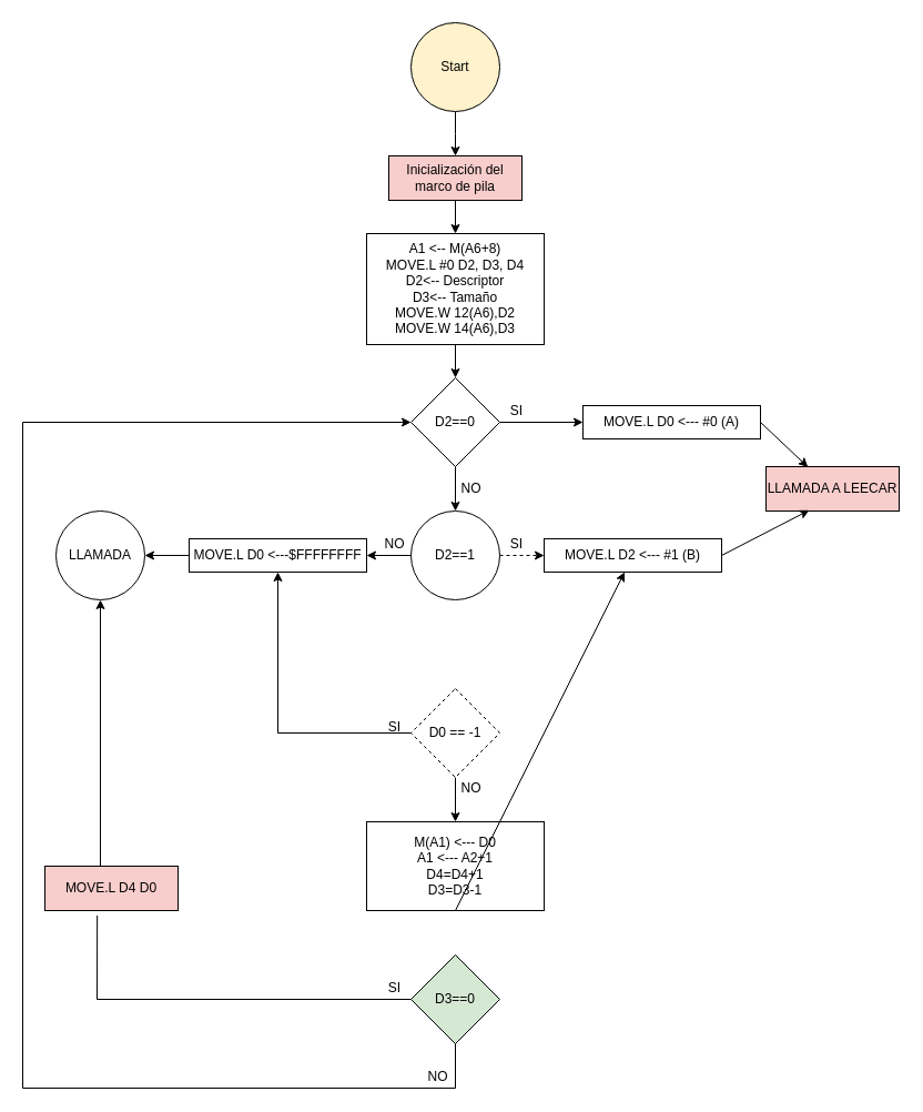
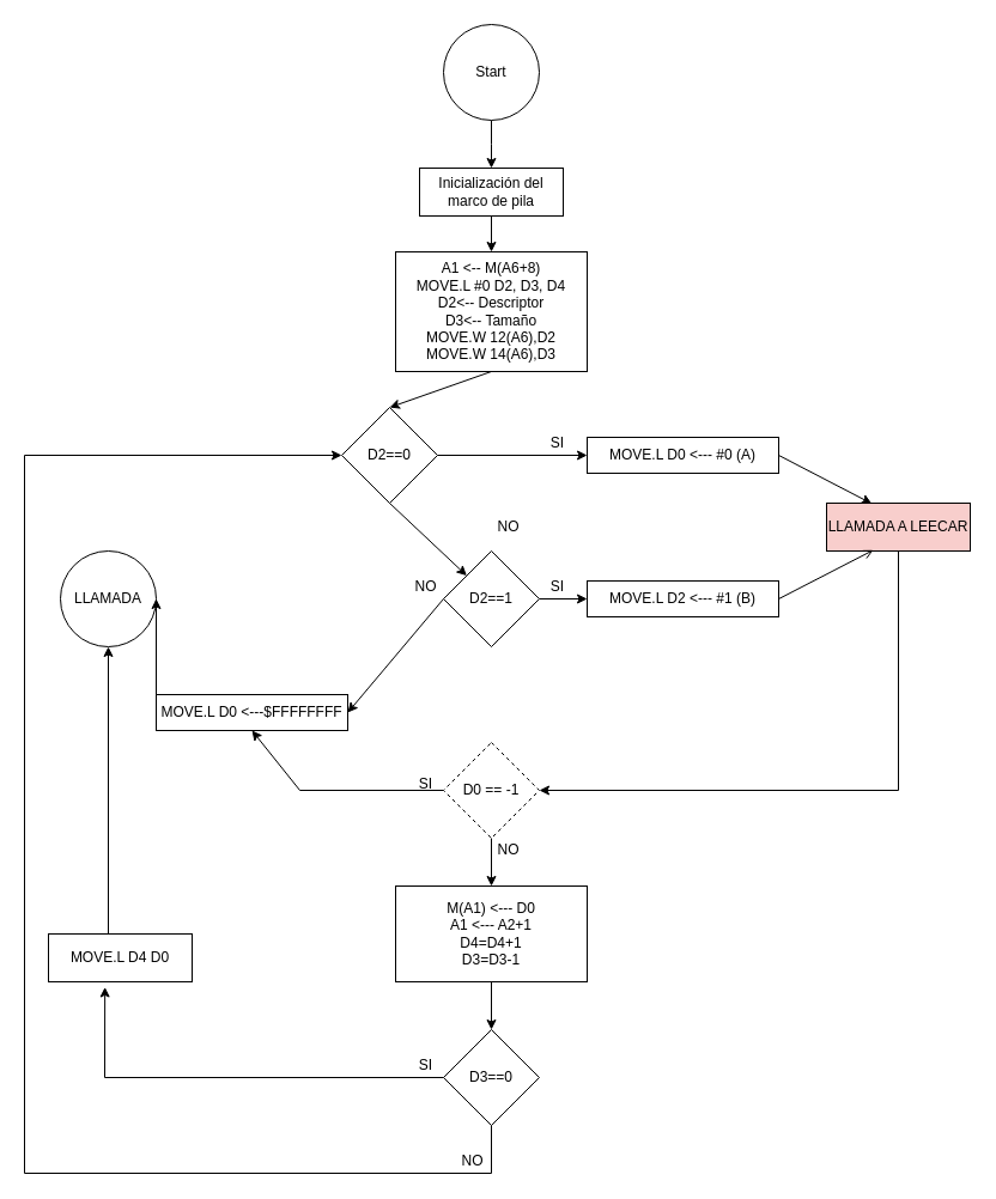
- <mxCell id="3" value="Start" style="ellipse;whiteSpace=wrap;html=1;aspect=fixed;fillColor=#fff2cc;" parent="1" vertex="1"><mxGeometry x="370" y="20" width="80" height="80" as="geometry" /></mxCell>
+ <mxCell id="3" value="Start" style="ellipse;whiteSpace=wrap;html=1;aspect=fixed;" parent="1" vertex="1"><mxGeometry x="370" y="20" width="80" height="80" as="geometry" /></mxCell>
- <mxCell id="4" value="&lt;span style=&quot;&quot;&gt;Inicialización del marco de pila&lt;/span&gt;" style="rounded=0;whiteSpace=wrap;html=1;fillColor=#f8cecc;" parent="1" vertex="1"><mxGeometry x="350" y="140" width="120" height="40" as="geometry" /></mxCell>
+ <mxCell id="4" value="&lt;span style=&quot;&quot;&gt;Inicialización del marco de pila&lt;/span&gt;" style="rounded=0;whiteSpace=wrap;html=1;" parent="1" vertex="1"><mxGeometry x="350" y="140" width="120" height="40" as="geometry" /></mxCell>
- <mxCell id="7" value="D2==0" style="rhombus;whiteSpace=wrap;html=1;" parent="1" vertex="1"><mxGeometry x="370" y="340" width="80" height="80" as="geometry" /></mxCell>
+ <mxCell id="7" value="D2==0" style="rhombus;whiteSpace=wrap;html=1;" parent="1" vertex="1"><mxGeometry x="285" y="340" width="80" height="80" as="geometry" /></mxCell>
- <mxCell id="16" value="MOVE.L D0 &amp;lt;--- #0 (A)" style="rounded=0;whiteSpace=wrap;html=1;" parent="1" vertex="1"><mxGeometry x="525" y="365" width="160" height="30" as="geometry" /></mxCell>
+ <mxCell id="16" value="MOVE.L D0 &amp;lt;--- #0 (A)" style="rounded=0;whiteSpace=wrap;html=1;" parent="1" vertex="1"><mxGeometry x="490" y="365" width="160" height="30" as="geometry" /></mxCell>
- <mxCell id="20" value="" style="endArrow=classic;html=1;rounded=0;exitX=1;exitY=0.5;exitDx=0;exitDy=0;entryX=0.325;entryY=0.981;entryDx=0;entryDy=0;entryPerimeter=0;" parent="1" source="17" target="18" edge="1"><mxGeometry width="50" height="50" relative="1" as="geometry"><mxPoint x="400" y="460" as="sourcePoint" /><mxPoint x="450" y="410" as="targetPoint" /></mxGeometry></mxCell>
+ <mxCell id="20" value="" style="endArrow=open;html=1;rounded=0;exitX=1;exitY=0.5;exitDx=0;exitDy=0;entryX=0.325;entryY=0.981;entryDx=0;entryDy=0;entryPerimeter=0;" parent="1" source="17" target="18" edge="1"><mxGeometry width="50" height="50" relative="1" as="geometry"><mxPoint x="400" y="460" as="sourcePoint" /><mxPoint x="450" y="410" as="targetPoint" /></mxGeometry></mxCell>
- <mxCell id="12" value="MOVE.L D0 &amp;lt;---$FFFFFFFF" style="rounded=0;whiteSpace=wrap;html=1;" parent="1" vertex="1"><mxGeometry x="170" y="485" width="160" height="30" as="geometry" /></mxCell>
+ <mxCell id="12" value="MOVE.L D0 &amp;lt;---$FFFFFFFF" style="rounded=0;whiteSpace=wrap;html=1;" parent="1" vertex="1"><mxGeometry x="130" y="580" width="160" height="30" as="geometry" /></mxCell>
- <mxCell id="8" value="D2==1" style="ellipse;whiteSpace=wrap;html=1;" parent="1" vertex="1"><mxGeometry x="370" y="460" width="80" height="80" as="geometry" /></mxCell>
+ <mxCell id="8" value="D2==1" style="rhombus;whiteSpace=wrap;html=1;" parent="1" vertex="1"><mxGeometry x="370" y="460" width="80" height="80" as="geometry" /></mxCell>
- <mxCell id="24" value="" style="endArrow=classic;html=1;rounded=0;exitX=1;exitY=0.5;exitDx=0;exitDy=0;entryX=0;entryY=0.5;entryDx=0;entryDy=0;dashed=1;" parent="1" source="8" target="17" edge="1"><mxGeometry width="50" height="50" relative="1" as="geometry"><mxPoint x="400" y="560" as="sourcePoint" /><mxPoint x="450" y="510" as="targetPoint" /></mxGeometry></mxCell>
+ <mxCell id="24" value="" style="endArrow=classic;html=1;rounded=0;exitX=1;exitY=0.5;exitDx=0;exitDy=0;entryX=0;entryY=0.5;entryDx=0;entryDy=0;" parent="1" source="8" target="17" edge="1"><mxGeometry width="50" height="50" relative="1" as="geometry"><mxPoint x="400" y="560" as="sourcePoint" /><mxPoint x="450" y="510" as="targetPoint" /></mxGeometry></mxCell>
+ <mxCell id="22" value="" style="endArrow=classic;html=1;rounded=0;exitX=0.5;exitY=1;exitDx=0;exitDy=0;entryX=1;entryY=0.5;entryDx=0;entryDy=0;" parent="1" source="18" target="21" edge="1"><mxGeometry width="50" height="50" relative="1" as="geometry"><mxPoint x="400" y="560" as="sourcePoint" /><mxPoint x="450" y="510" as="targetPoint" /><Array as="points"><mxPoint x="750" y="660" /></Array></mxGeometry></mxCell>
- <mxCell id="34" value="" style="endArrow=classic;html=1;rounded=0;exitX=0.5;exitY=1;exitDx=0;exitDy=0;" parent="1" source="32" target="17" edge="1"><mxGeometry width="50" height="50" relative="1" as="geometry"><mxPoint x="380" y="920" as="sourcePoint" /><mxPoint x="430" y="870" as="targetPoint" /></mxGeometry></mxCell>
+ <mxCell id="34" value="" style="endArrow=classic;html=1;rounded=0;exitX=0.5;exitY=1;exitDx=0;exitDy=0;entryX=0.5;entryY=0;entryDx=0;entryDy=0;" parent="1" source="32" target="33" edge="1"><mxGeometry width="50" height="50" relative="1" as="geometry"><mxPoint x="380" y="920" as="sourcePoint" /><mxPoint x="430" y="870" as="targetPoint" /></mxGeometry></mxCell>
- <mxCell id="37" value="MOVE.L D4 D0" style="rounded=0;whiteSpace=wrap;html=1;fillColor=#f8cecc;" parent="1" vertex="1"><mxGeometry x="40" y="780" width="120" height="40" as="geometry" /></mxCell>
+ <mxCell id="37" value="MOVE.L D4 D0" style="rounded=0;whiteSpace=wrap;html=1;" parent="1" vertex="1"><mxGeometry x="40" y="780" width="120" height="40" as="geometry" /></mxCell>
- <mxCell id="35" value="" style="endArrow=none;html=1;rounded=0;exitX=0;exitY=0.5;exitDx=0;exitDy=0;entryX=0.393;entryY=1.111;entryDx=0;entryDy=0;entryPerimeter=0;" parent="1" source="33" target="37" edge="1"><mxGeometry width="50" height="50" relative="1" as="geometry"><mxPoint x="300" y="920" as="sourcePoint" /><mxPoint x="200" y="820" as="targetPoint" /><Array as="points"><mxPoint x="87" y="900" /></Array></mxGeometry></mxCell>
+ <mxCell id="35" value="" style="endArrow=classic;html=1;rounded=0;exitX=0;exitY=0.5;exitDx=0;exitDy=0;entryX=0.393;entryY=1.111;entryDx=0;entryDy=0;entryPerimeter=0;" parent="1" source="33" target="37" edge="1"><mxGeometry width="50" height="50" relative="1" as="geometry"><mxPoint x="300" y="920" as="sourcePoint" /><mxPoint x="200" y="820" as="targetPoint" /><Array as="points"><mxPoint x="87" y="900" /></Array></mxGeometry></mxCell>
- <mxCell id="33" value="D3==0" style="rhombus;whiteSpace=wrap;html=1;fillColor=#d5e8d4;" parent="1" vertex="1"><mxGeometry x="370" y="860" width="80" height="80" as="geometry" /></mxCell>
+ <mxCell id="33" value="D3==0" style="rhombus;whiteSpace=wrap;html=1;" parent="1" vertex="1"><mxGeometry x="370" y="860" width="80" height="80" as="geometry" /></mxCell>
